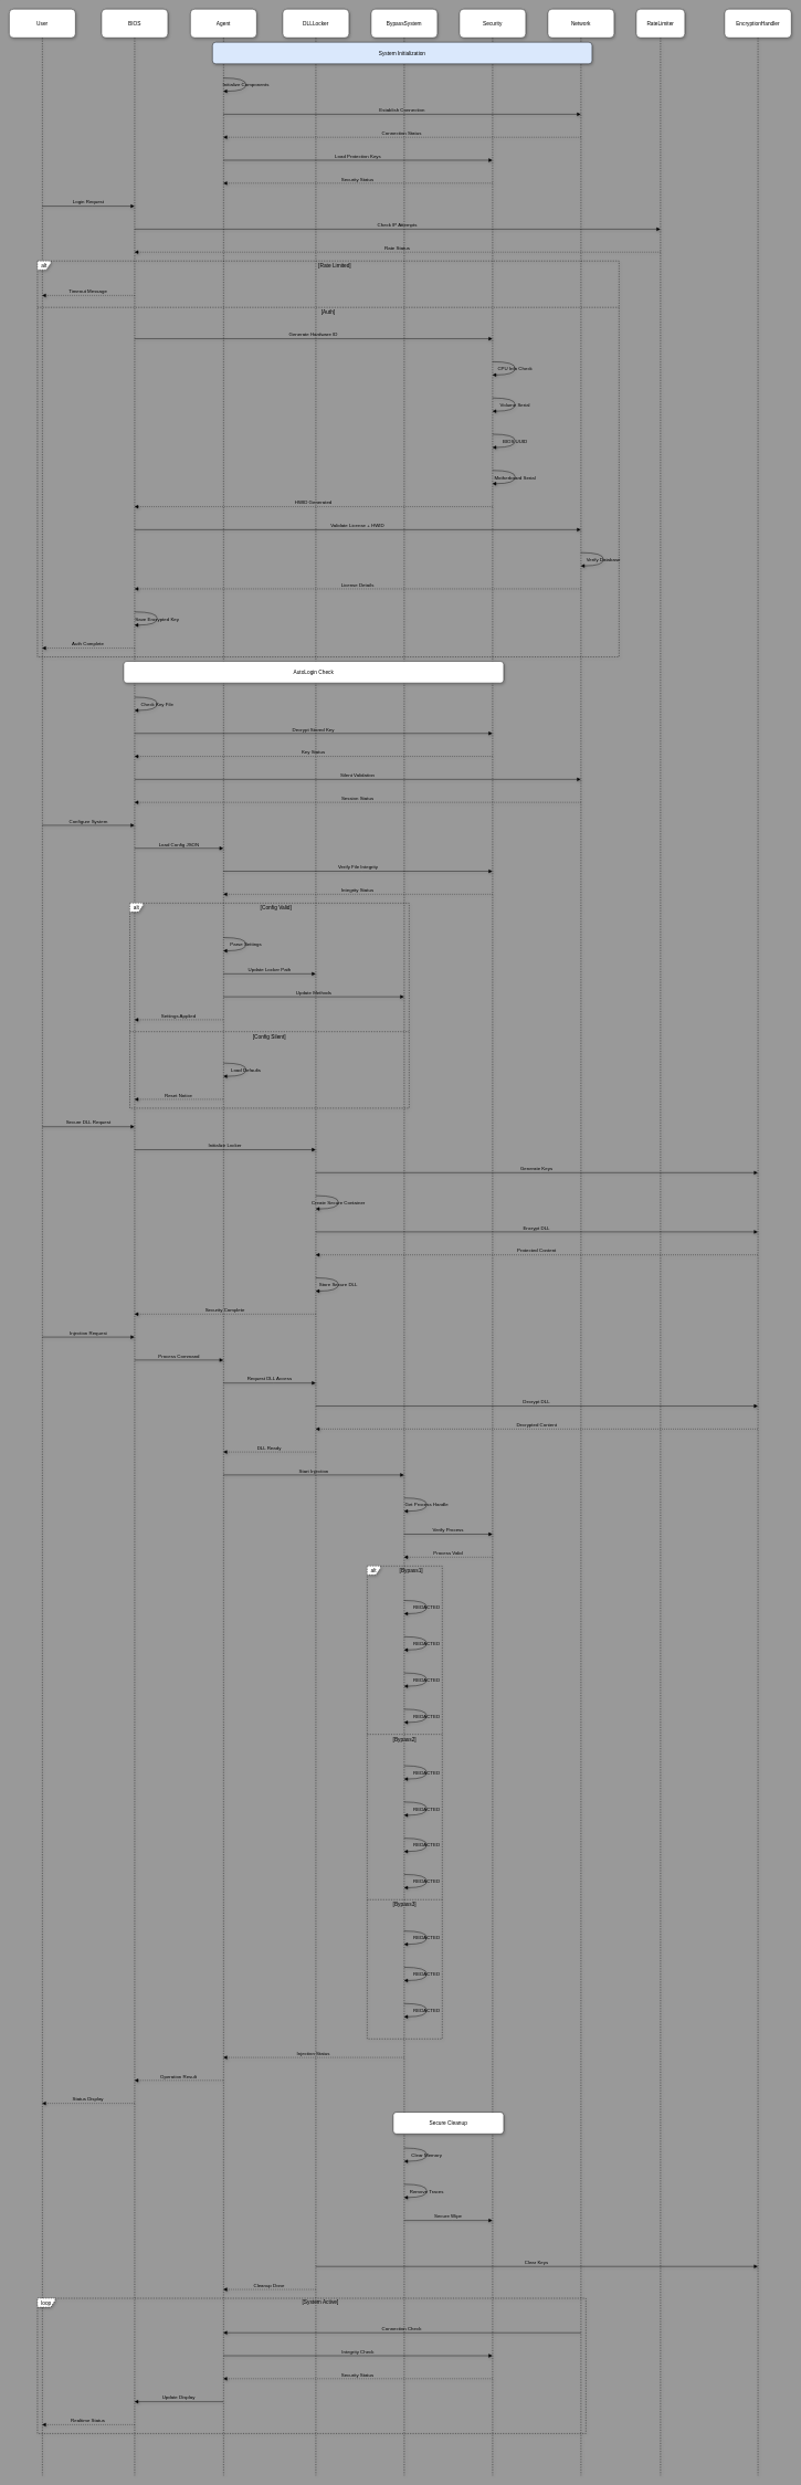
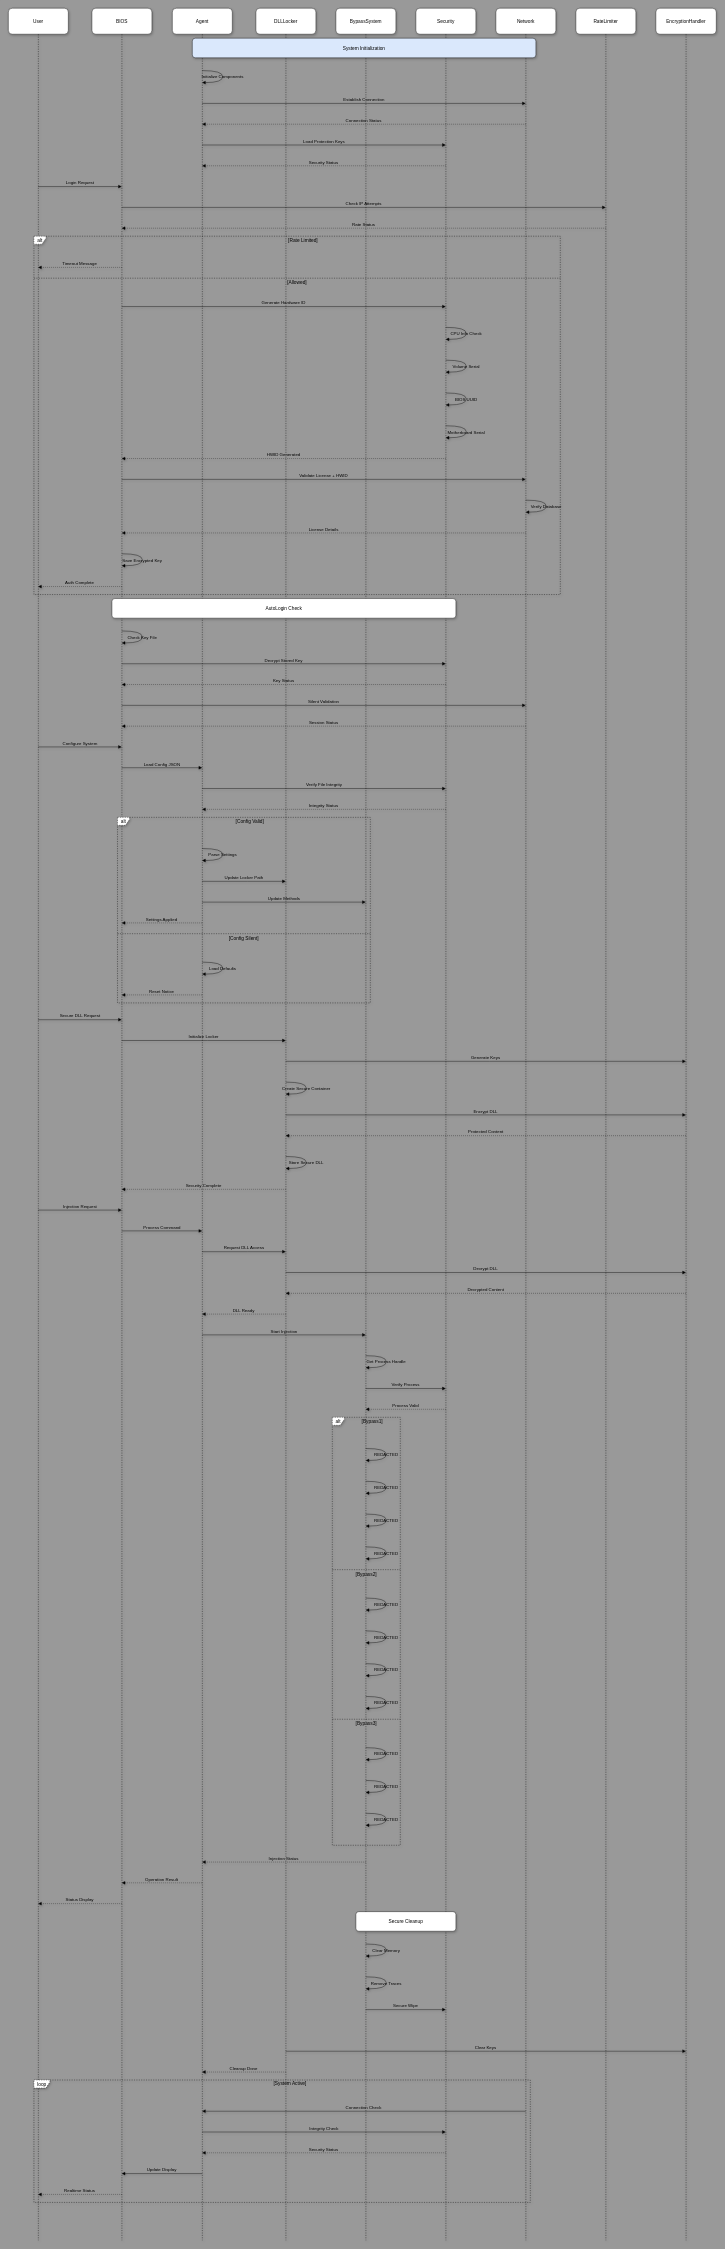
- <mxCell id="13" value="[Auth]" style="shape=line;dashed=1;whiteSpace=wrap;verticalAlign=top;labelPosition=center;verticalLabelPosition=middle;align=center;labelBackgroundColor=none;" vertex="1" parent="11"><mxGeometry y="103" width="1316" height="4" as="geometry" /></mxCell>
+ <mxCell id="13" value="[Allowed]" style="shape=line;dashed=1;whiteSpace=wrap;verticalAlign=top;labelPosition=center;verticalLabelPosition=middle;align=center;labelBackgroundColor=none;" vertex="1" parent="11"><mxGeometry y="103" width="1316" height="4" as="geometry" /></mxCell>
- <mxCell id="9" value="RateLimiter" style="shape=umlLifeline;perimeter=lifelinePerimeter;whiteSpace=wrap;container=1;dropTarget=0;collapsible=0;recursiveResize=0;outlineConnect=0;portConstraint=eastwest;newEdgeStyle={&quot;edgeStyle&quot;:&quot;elbowEdgeStyle&quot;,&quot;elbow&quot;:&quot;vertical&quot;,&quot;curved&quot;:0,&quot;rounded&quot;:0};size=65;shadow=1;labelBackgroundColor=none;rounded=1;" vertex="1" parent="1"><mxGeometry x="1439" y="20" width="110" height="5581" as="geometry" /></mxCell>
+ <mxCell id="9" value="RateLimiter" style="shape=umlLifeline;perimeter=lifelinePerimeter;whiteSpace=wrap;container=1;dropTarget=0;collapsible=0;recursiveResize=0;outlineConnect=0;portConstraint=eastwest;newEdgeStyle={&quot;edgeStyle&quot;:&quot;elbowEdgeStyle&quot;,&quot;elbow&quot;:&quot;vertical&quot;,&quot;curved&quot;:0,&quot;rounded&quot;:0};size=65;shadow=1;labelBackgroundColor=none;rounded=1;" vertex="1" parent="1"><mxGeometry x="1439" y="20" width="150" height="5581" as="geometry" /></mxCell>
